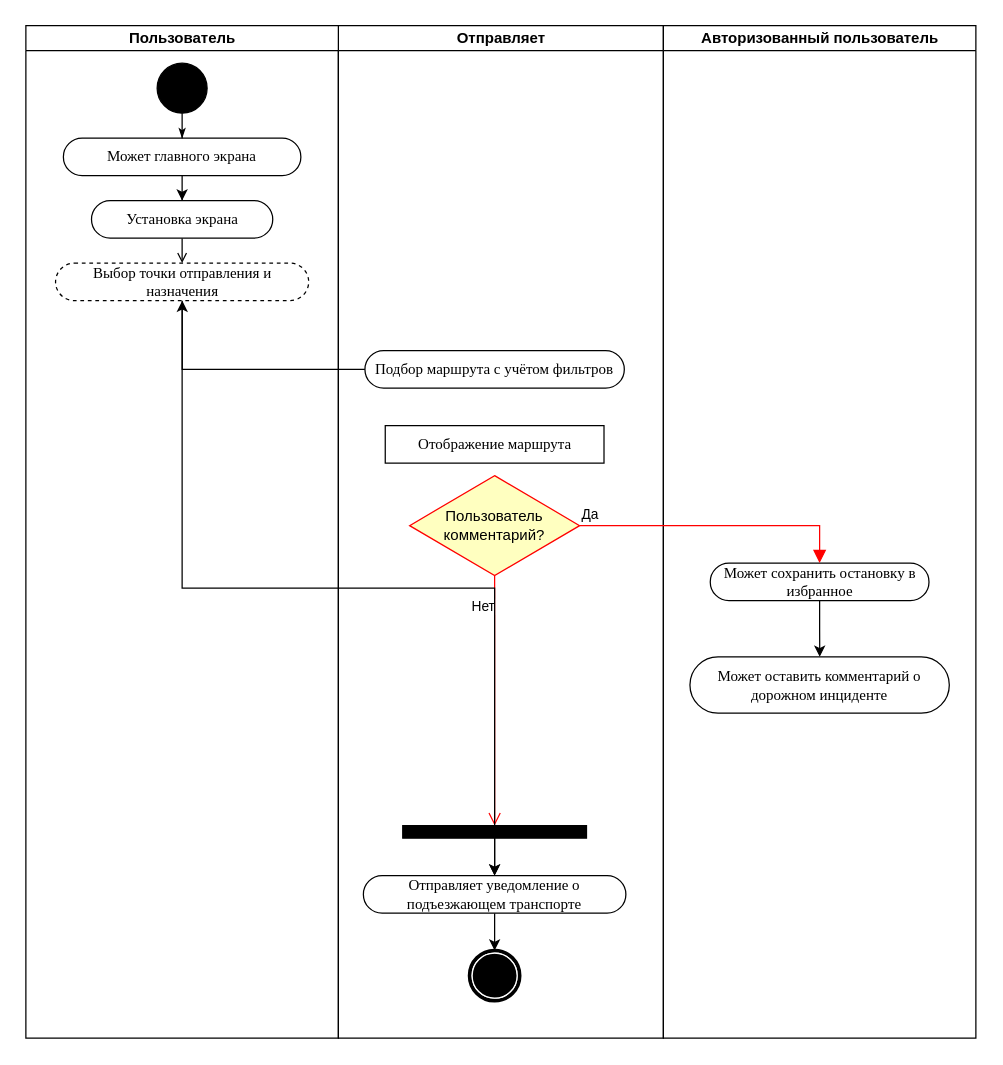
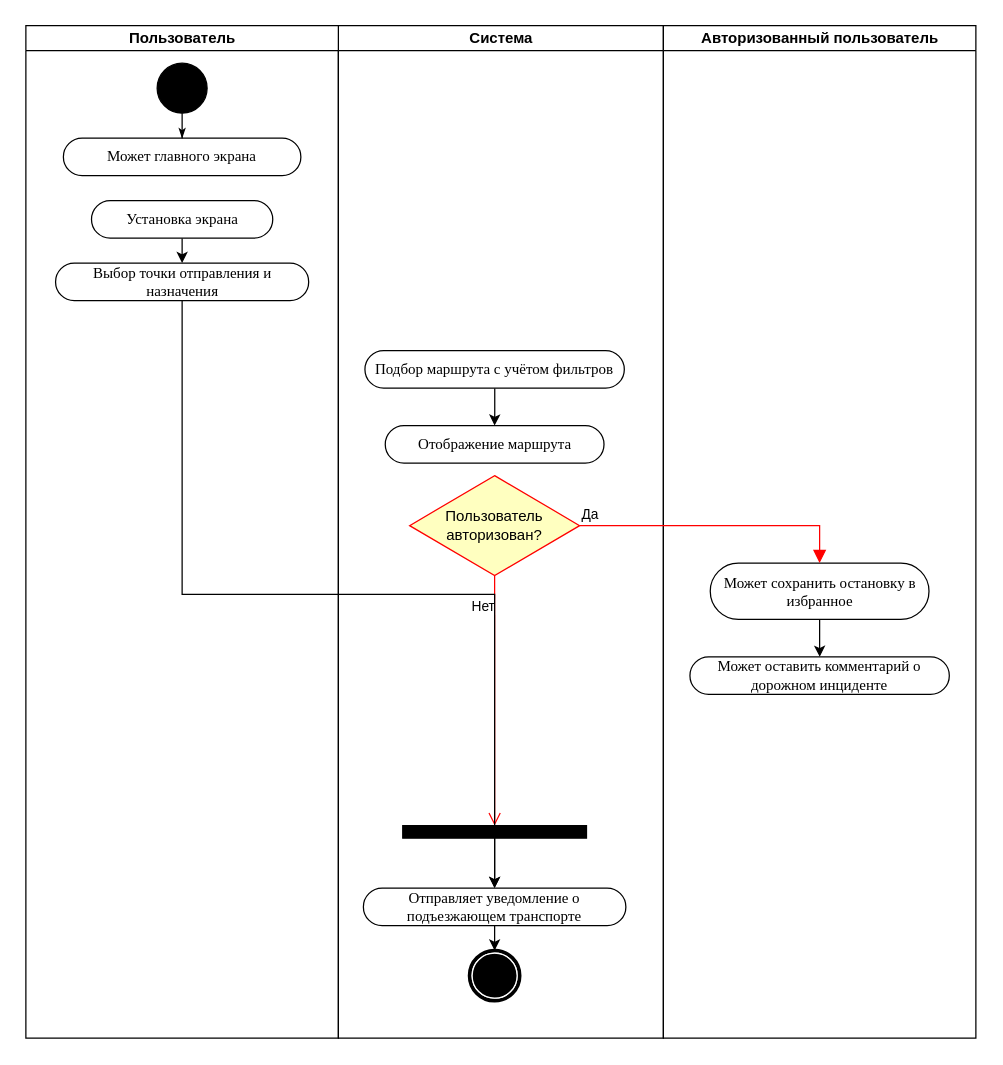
- <mxCell id="2" value="Отправляет" style="swimlane;html=1;startSize=20;" parent="1" vertex="1"><mxGeometry x="270" y="20" width="260" height="810" as="geometry" /></mxCell>
+ <mxCell id="2" value="Система" style="swimlane;html=1;startSize=20;" parent="1" vertex="1"><mxGeometry x="270" y="20" width="260" height="810" as="geometry" /></mxCell>
- <mxCell id="19" value="" style="edgeStyle=orthogonalEdgeStyle;rounded=0;orthogonalLoop=1;jettySize=auto;html=1;" edge="1" parent="17" source="20" target="23"><mxGeometry relative="1" as="geometry" /></mxCell>
- <mxCell id="22" value="" style="edgeStyle=orthogonalEdgeStyle;rounded=0;orthogonalLoop=1;jettySize=auto;html=1;endArrow=open;" edge="1" parent="17" source="23" target="24"><mxGeometry relative="1" as="geometry" /></mxCell>
+ <mxCell id="22" value="" style="edgeStyle=orthogonalEdgeStyle;rounded=0;orthogonalLoop=1;jettySize=auto;html=1;" edge="1" parent="17" source="23" target="24"><mxGeometry relative="1" as="geometry" /></mxCell>
- <mxCell id="24" value="Выбор точки отправления и назначения" style="rounded=1;whiteSpace=wrap;html=1;shadow=0;comic=0;labelBackgroundColor=none;strokeWidth=1;fontFamily=Verdana;fontSize=12;align=center;arcSize=50;dashed=1;" vertex="1" parent="17"><mxGeometry x="23.75" y="190" width="202.5" height="30" as="geometry" /></mxCell>
+ <mxCell id="24" value="Выбор точки отправления и назначения" style="rounded=1;whiteSpace=wrap;html=1;shadow=0;comic=0;labelBackgroundColor=none;strokeWidth=1;fontFamily=Verdana;fontSize=12;align=center;arcSize=50;" vertex="1" parent="17"><mxGeometry x="23.75" y="190" width="202.5" height="30" as="geometry" /></mxCell>
- <mxCell id="5" value="" style="edgeStyle=orthogonalEdgeStyle;rounded=0;orthogonalLoop=1;jettySize=auto;html=1;" edge="1" parent="2" source="6" target="24"><mxGeometry relative="1" as="geometry" /></mxCell>
+ <mxCell id="5" value="" style="edgeStyle=orthogonalEdgeStyle;rounded=0;orthogonalLoop=1;jettySize=auto;html=1;" edge="1" parent="2" source="6" target="7"><mxGeometry relative="1" as="geometry" /></mxCell>
- <mxCell id="7" value="Отображение маршрута" style="whiteSpace=wrap;html=1;shadow=0;comic=0;labelBackgroundColor=none;strokeWidth=1;fontFamily=Verdana;fontSize=12;align=center;arcSize=50;rounded=0;" parent="2" vertex="1"><mxGeometry x="37.5" y="320" width="175" height="30" as="geometry" /></mxCell>
+ <mxCell id="7" value="Отображение маршрута" style="rounded=1;whiteSpace=wrap;html=1;shadow=0;comic=0;labelBackgroundColor=none;strokeWidth=1;fontFamily=Verdana;fontSize=12;align=center;arcSize=50;" parent="2" vertex="1"><mxGeometry x="37.5" y="320" width="175" height="30" as="geometry" /></mxCell>
- <mxCell id="8" value="Пользователь комментарий?" style="rhombus;whiteSpace=wrap;html=1;fontColor=#000000;fillColor=#ffffc0;strokeColor=#ff0000;" vertex="1" parent="2"><mxGeometry x="57" y="360" width="136" height="80" as="geometry" /></mxCell>
+ <mxCell id="8" value="Пользователь авторизован?" style="rhombus;whiteSpace=wrap;html=1;fontColor=#000000;fillColor=#ffffc0;strokeColor=#ff0000;" vertex="1" parent="2"><mxGeometry x="57" y="360" width="136" height="80" as="geometry" /></mxCell>
- <mxCell id="15" value="Может сохранить остановку в избранное" style="rounded=1;whiteSpace=wrap;html=1;shadow=0;comic=0;labelBackgroundColor=none;strokeWidth=1;fontFamily=Verdana;fontSize=12;align=center;arcSize=50;" parent="13" vertex="1"><mxGeometry x="37.5" y="430" width="175" height="30" as="geometry" /></mxCell>
+ <mxCell id="15" value="Может сохранить остановку в избранное" style="rounded=1;whiteSpace=wrap;html=1;shadow=0;comic=0;labelBackgroundColor=none;strokeWidth=1;fontFamily=Verdana;fontSize=12;align=center;arcSize=50;" parent="13" vertex="1"><mxGeometry x="37.5" y="430" width="175" height="45" as="geometry" /></mxCell>
- <mxCell id="16" value="Может оставить комментарий о дорожном инциденте" style="rounded=1;whiteSpace=wrap;html=1;shadow=0;comic=0;labelBackgroundColor=none;strokeWidth=1;fontFamily=Verdana;fontSize=12;align=center;arcSize=50;" parent="13" vertex="1"><mxGeometry x="21.25" y="505" width="207.5" height="45" as="geometry" /></mxCell>
+ <mxCell id="16" value="Может оставить комментарий о дорожном инциденте" style="rounded=1;whiteSpace=wrap;html=1;shadow=0;comic=0;labelBackgroundColor=none;strokeWidth=1;fontFamily=Verdana;fontSize=12;align=center;arcSize=50;" parent="13" vertex="1"><mxGeometry x="21.25" y="505" width="207.5" height="30" as="geometry" /></mxCell>
- <mxCell id="4" value="Отправляет уведомление о подъезжающем транспорте" style="rounded=1;whiteSpace=wrap;html=1;shadow=0;comic=0;labelBackgroundColor=none;strokeWidth=1;fontFamily=Verdana;fontSize=12;align=center;arcSize=50;" parent="2" vertex="1"><mxGeometry x="20" y="680" width="210" height="30" as="geometry" /></mxCell>
+ <mxCell id="4" value="Отправляет уведомление о подъезжающем транспорте" style="rounded=1;whiteSpace=wrap;html=1;shadow=0;comic=0;labelBackgroundColor=none;strokeWidth=1;fontFamily=Verdana;fontSize=12;align=center;arcSize=50;" parent="2" vertex="1"><mxGeometry x="20" y="690" width="210" height="30" as="geometry" /></mxCell>
